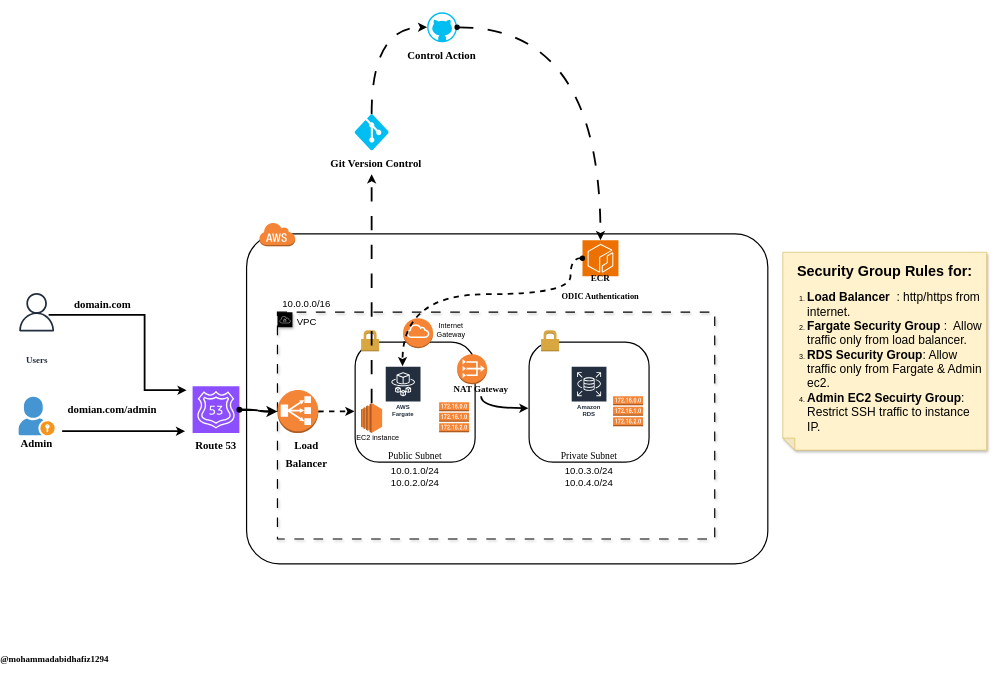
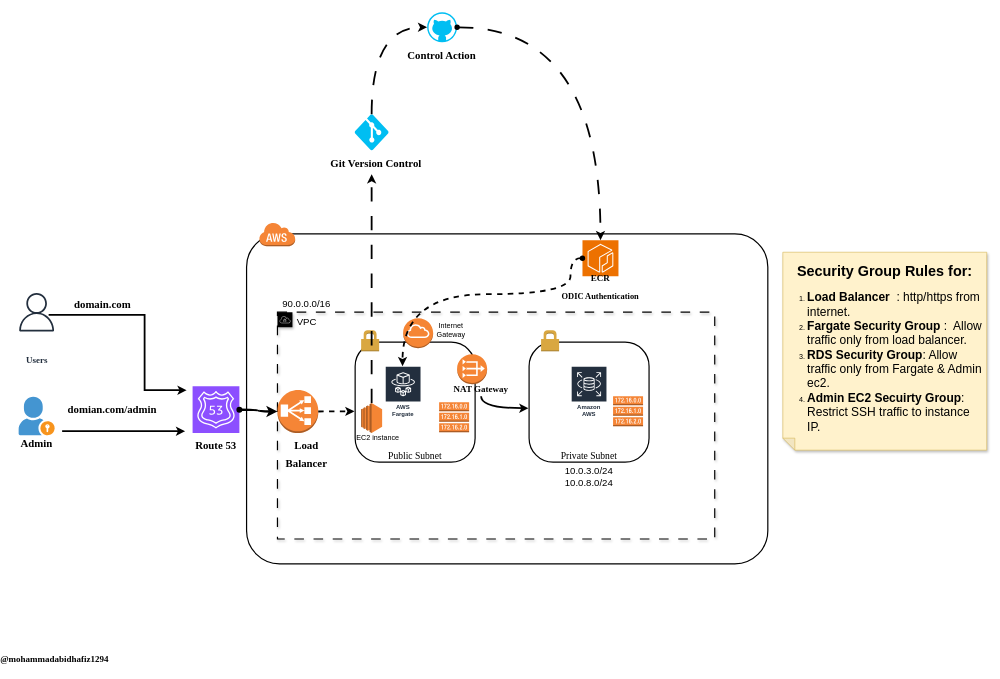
- <mxCell id="18" value="10.0.0.0/16" style="text;strokeColor=none;align=center;fillColor=none;html=1;verticalAlign=middle;whiteSpace=wrap;rounded=0;fontFamily=Helvetica;fontSize=16;fontColor=default;fontStyle=0;resizable=0;" parent="1" vertex="1"><mxGeometry x="480" y="490" width="60" height="30" as="geometry" /></mxCell>
+ <mxCell id="18" value="90.0.0.0/16" style="text;strokeColor=none;align=center;fillColor=none;html=1;verticalAlign=middle;whiteSpace=wrap;rounded=0;fontFamily=Helvetica;fontSize=16;fontColor=default;fontStyle=0;resizable=0;" parent="1" vertex="1"><mxGeometry x="480" y="490" width="60" height="30" as="geometry" /></mxCell>
- <mxCell id="6" value="Amazon RDS" style="sketch=0;outlineConnect=0;fontColor=#232F3E;gradientColor=none;strokeColor=#ffffff;fillColor=#232F3E;dashed=0;verticalLabelPosition=middle;verticalAlign=bottom;align=center;html=1;whiteSpace=wrap;fontSize=10;fontStyle=1;spacing=3;shape=mxgraph.aws4.productIcon;prIcon=mxgraph.aws4.rds;" parent="1" vertex="1"><mxGeometry x="951" y="610" width="60" height="90" as="geometry" /></mxCell>
+ <mxCell id="6" value="Amazon AWS" style="sketch=0;outlineConnect=0;fontColor=#232F3E;gradientColor=none;strokeColor=#ffffff;fillColor=#232F3E;dashed=0;verticalLabelPosition=middle;verticalAlign=bottom;align=center;html=1;whiteSpace=wrap;fontSize=10;fontStyle=1;spacing=3;shape=mxgraph.aws4.productIcon;prIcon=mxgraph.aws4.rds;" parent="1" vertex="1"><mxGeometry x="951" y="610" width="60" height="90" as="geometry" /></mxCell>
- <mxCell id="16" value="10.0.1.0/24&lt;div&gt;10.0.2.0/24&lt;/div&gt;" style="text;strokeColor=none;align=center;fillColor=none;html=1;verticalAlign=middle;whiteSpace=wrap;rounded=0;fontFamily=Helvetica;fontSize=16;fontColor=default;fontStyle=0;resizable=0;" parent="1" vertex="1"><mxGeometry x="661" y="780" width="60" height="30" as="geometry" /></mxCell>
- <mxCell id="17" value="10.0.3.0/24&lt;div&gt;10.0.4.0/24&lt;/div&gt;" style="text;strokeColor=none;align=center;fillColor=none;html=1;verticalAlign=middle;whiteSpace=wrap;rounded=0;fontFamily=Helvetica;fontSize=16;fontColor=default;fontStyle=0;resizable=0;" parent="1" vertex="1"><mxGeometry x="951" y="780" width="60" height="30" as="geometry" /></mxCell>
+ <mxCell id="17" value="10.0.3.0/24&lt;div&gt;10.0.8.0/24&lt;/div&gt;" style="text;strokeColor=none;align=center;fillColor=none;html=1;verticalAlign=middle;whiteSpace=wrap;rounded=0;fontFamily=Helvetica;fontSize=16;fontColor=default;fontStyle=0;resizable=0;" parent="1" vertex="1"><mxGeometry x="951" y="780" width="60" height="30" as="geometry" /></mxCell>
